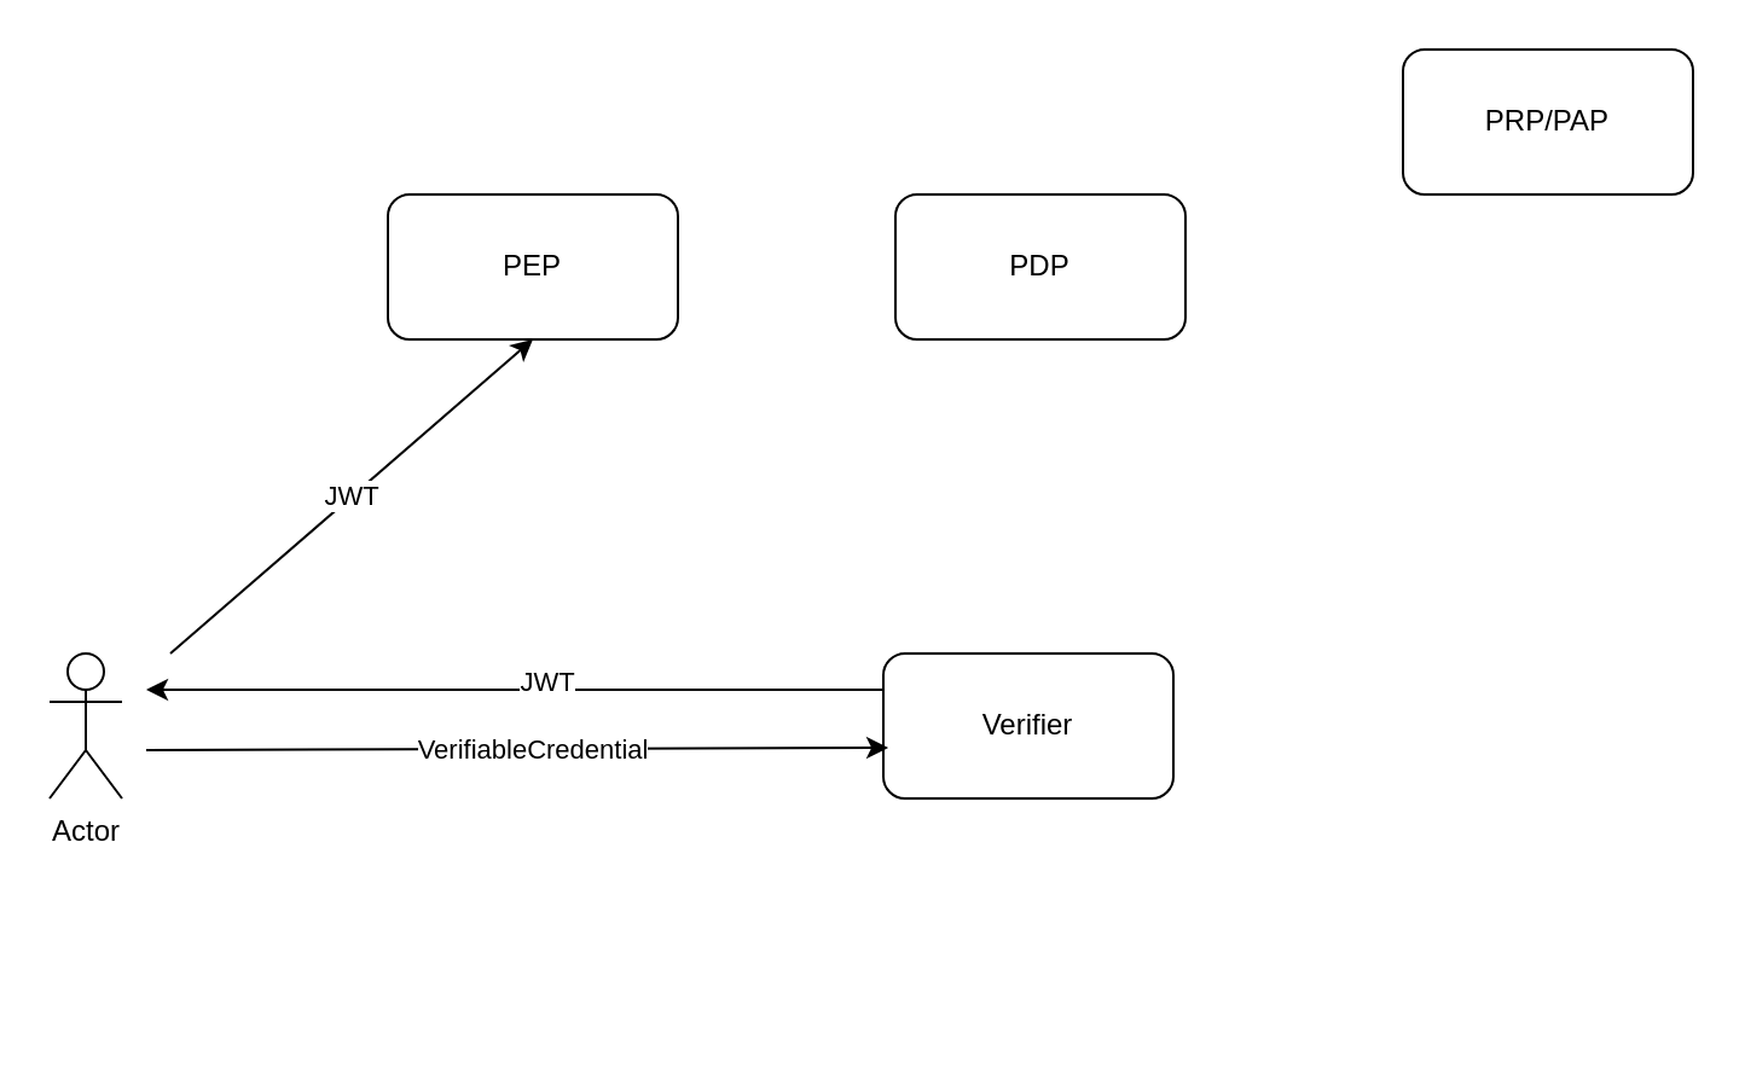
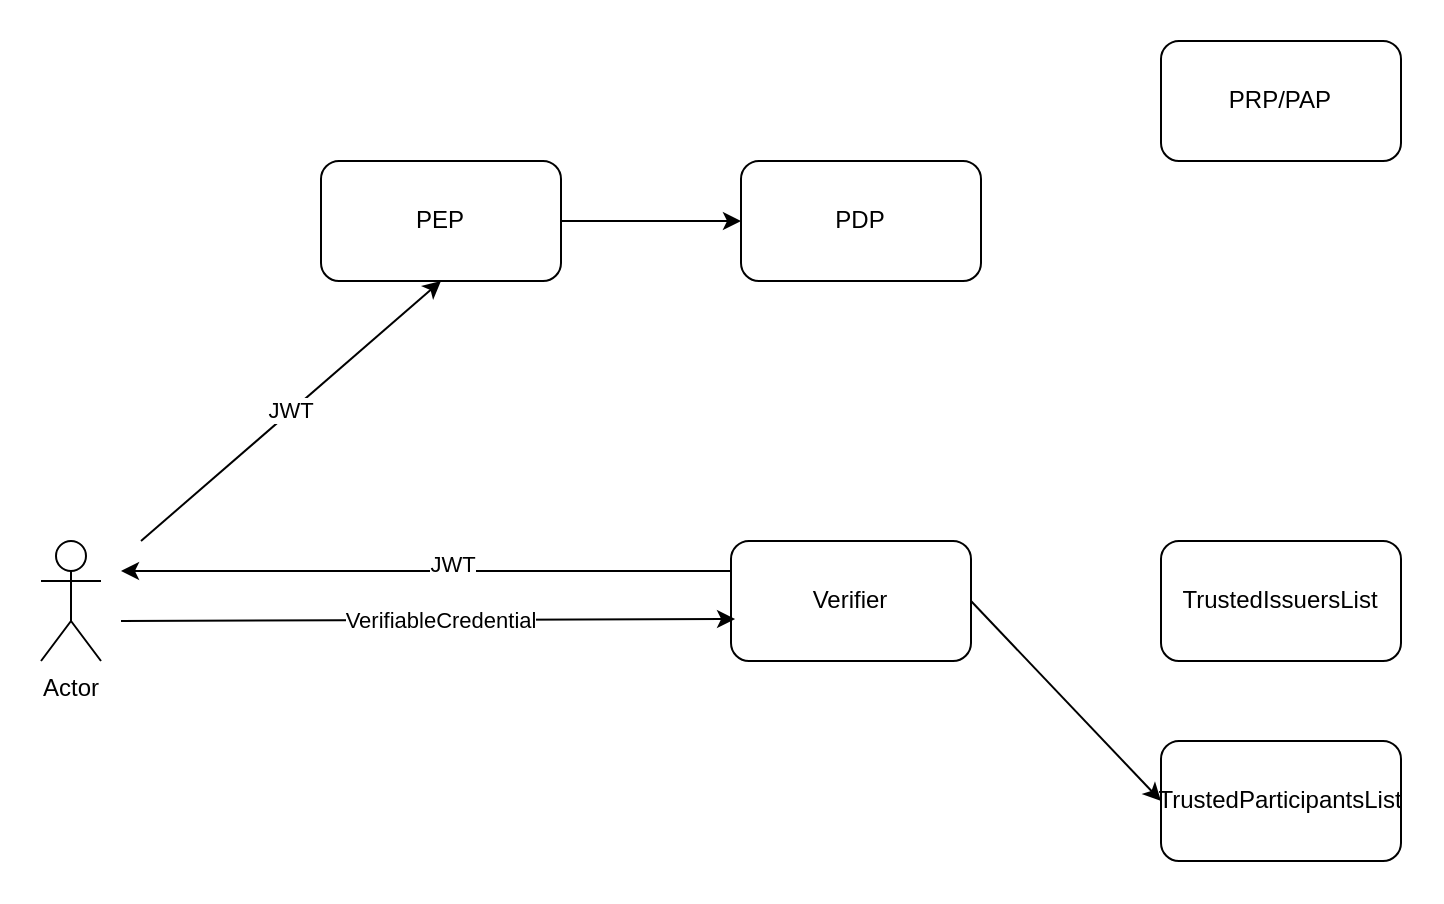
+ <mxCell id="5" value="" style="endArrow=classic;html=1;rounded=0;exitX=1;exitY=0.5;exitDx=0;exitDy=0;" edge="1" parent="1" source="4" target="2"><mxGeometry width="50" height="50" relative="1" as="geometry"><mxPoint x="270" y="320" as="sourcePoint" /><mxPoint x="320" y="270" as="targetPoint" /></mxGeometry></mxCell>
+ <mxCell id="7" value="TrustedIssuersList" style="rounded=1;whiteSpace=wrap;html=1;" vertex="1" parent="1"><mxGeometry x="580" y="270" width="120" height="60" as="geometry" /></mxCell>
+ <mxCell id="9" value="" style="endArrow=classic;html=1;rounded=0;exitX=1;exitY=0.5;exitDx=0;exitDy=0;entryX=0;entryY=0.5;entryDx=0;entryDy=0;" edge="1" parent="1" source="6" target="8"><mxGeometry width="50" height="50" relative="1" as="geometry"><mxPoint x="515" y="260" as="sourcePoint" /><mxPoint x="565" y="210" as="targetPoint" /></mxGeometry></mxCell>
+ <mxCell id="8" value="TrustedParticipantsList" style="rounded=1;whiteSpace=wrap;html=1;" vertex="1" parent="1"><mxGeometry x="580" y="370" width="120" height="60" as="geometry" /></mxCell>
